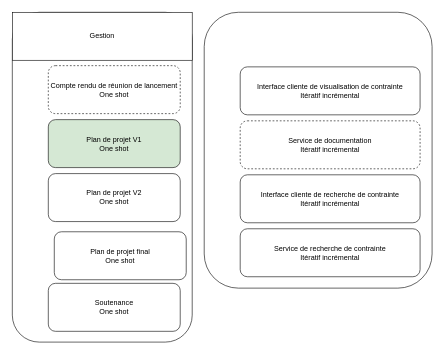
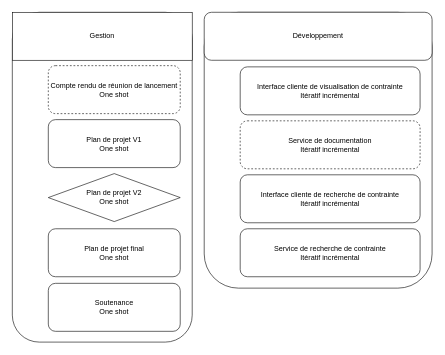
+ <mxCell id="9" value="Développement" style="rounded=1;whiteSpace=wrap;html=1;" vertex="1" parent="1"><mxGeometry x="340" y="20" width="380" height="80" as="geometry" /></mxCell>
- <mxCell id="6" value="Plan de projet V1&lt;br&gt;One shot" style="rounded=1;whiteSpace=wrap;html=1;fillColor=#d5e8d4;" vertex="1" parent="1"><mxGeometry x="80" y="199" width="220" height="80" as="geometry" /></mxCell>
+ <mxCell id="6" value="Plan de projet V1&lt;br&gt;One shot" style="rounded=1;whiteSpace=wrap;html=1;" vertex="1" parent="1"><mxGeometry x="80" y="199" width="220" height="80" as="geometry" /></mxCell>
- <mxCell id="7" value="Plan de projet V2&lt;br&gt;One shot" style="rounded=1;whiteSpace=wrap;html=1;" vertex="1" parent="1"><mxGeometry x="80" y="289" width="220" height="80" as="geometry" /></mxCell>
+ <mxCell id="7" value="Plan de projet V2&lt;br&gt;One shot" style="rhombus;whiteSpace=wrap;html=1;" vertex="1" parent="1"><mxGeometry x="80" y="289" width="220" height="80" as="geometry" /></mxCell>
- <mxCell id="8" value="Plan de projet final&lt;br&gt;One shot" style="rounded=1;whiteSpace=wrap;html=1;" vertex="1" parent="1"><mxGeometry x="90" y="386" width="220" height="80" as="geometry" /></mxCell>
+ <mxCell id="8" value="Plan de projet final&lt;br&gt;One shot" style="rounded=1;whiteSpace=wrap;html=1;" vertex="1" parent="1"><mxGeometry x="80" y="381" width="220" height="80" as="geometry" /></mxCell>
